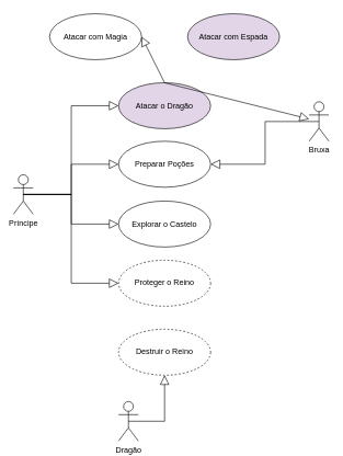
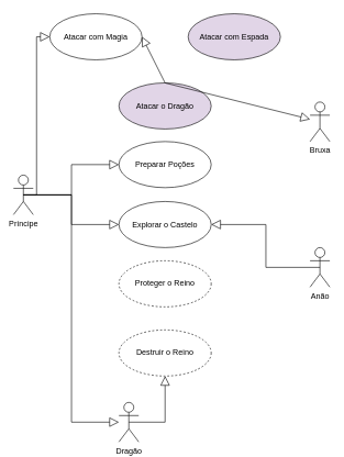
- <mxCell id="9" value="" style="edgeStyle=elbowEdgeStyle;html=1;endArrow=block;endFill=0;endSize=12;verticalAlign=bottom;rounded=0;entryX=0;entryY=0.5;entryDx=0;entryDy=0;exitX=0.5;exitY=0.5;exitDx=0;exitDy=0;exitPerimeter=0;" edge="1" parent="1" source="2" target="5"><mxGeometry width="160" relative="1" as="geometry"><mxPoint x="100" y="200" as="sourcePoint" /><mxPoint x="320" y="200" as="targetPoint" /></mxGeometry></mxCell>
+ <mxCell id="9" value="" style="edgeStyle=elbowEdgeStyle;html=1;endArrow=block;endFill=0;endSize=12;verticalAlign=bottom;rounded=0;exitX=0.5;exitY=0.5;exitDx=0;exitDy=0;exitPerimeter=0;" edge="1" parent="1" source="2" target="14"><mxGeometry width="160" relative="1" as="geometry"><mxPoint x="100" y="200" as="sourcePoint" /><mxPoint x="320" y="200" as="targetPoint" /></mxGeometry></mxCell>
- <mxCell id="12" value="" style="edgeStyle=elbowEdgeStyle;html=1;endArrow=block;endFill=0;endSize=12;verticalAlign=bottom;rounded=0;exitX=0.5;exitY=0.5;exitDx=0;exitDy=0;exitPerimeter=0;entryX=1;entryY=0.5;entryDx=0;entryDy=0;" edge="1" parent="1" source="3" target="6"><mxGeometry width="160" relative="1" as="geometry"><mxPoint x="405" y="305" as="sourcePoint" /><mxPoint x="565" y="305" as="targetPoint" /></mxGeometry></mxCell>
+ <mxCell id="13" value="" style="edgeStyle=elbowEdgeStyle;html=1;endArrow=block;endFill=0;endSize=12;verticalAlign=bottom;rounded=0;exitX=0.5;exitY=0.5;exitDx=0;exitDy=0;exitPerimeter=0;entryX=1;entryY=0.5;entryDx=0;entryDy=0;" edge="1" parent="1" source="4" target="7"><mxGeometry width="160" relative="1" as="geometry"><mxPoint x="330" y="500" as="sourcePoint" /><mxPoint x="490" y="500" as="targetPoint" /></mxGeometry></mxCell>
+ <mxCell id="4" value="Anão" style="shape=umlActor;html=1;verticalLabelPosition=bottom;verticalAlign=top;align=center;" vertex="1" parent="1"><mxGeometry x="470" y="375" width="30" height="60" as="geometry" /></mxCell>
- <mxCell id="11" value="" style="edgeStyle=elbowEdgeStyle;html=1;endArrow=block;endFill=0;endSize=12;verticalAlign=bottom;rounded=0;exitX=0.5;exitY=0.5;exitDx=0;exitDy=0;exitPerimeter=0;entryX=0;entryY=0.5;entryDx=0;entryDy=0;" edge="1" parent="1" source="2" target="8"><mxGeometry width="160" relative="1" as="geometry"><mxPoint x="110" y="360" as="sourcePoint" /><mxPoint x="270" y="360" as="targetPoint" /></mxGeometry></mxCell>
+ <mxCell id="11" value="" style="edgeStyle=elbowEdgeStyle;html=1;endArrow=block;endFill=0;endSize=12;verticalAlign=bottom;rounded=0;exitX=0.5;exitY=0.5;exitDx=0;exitDy=0;exitPerimeter=0;" edge="1" parent="1" source="2" target="18"><mxGeometry width="160" relative="1" as="geometry"><mxPoint x="110" y="360" as="sourcePoint" /><mxPoint x="270" y="360" as="targetPoint" /></mxGeometry></mxCell>
